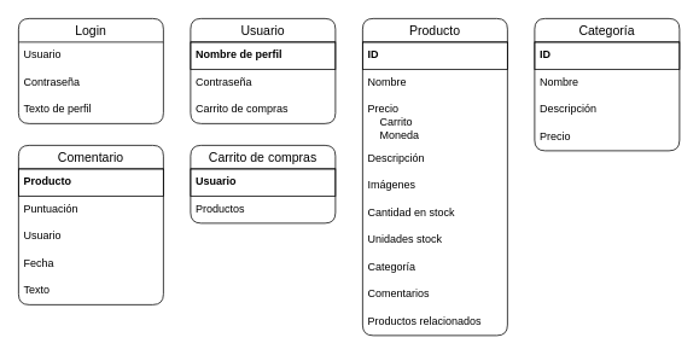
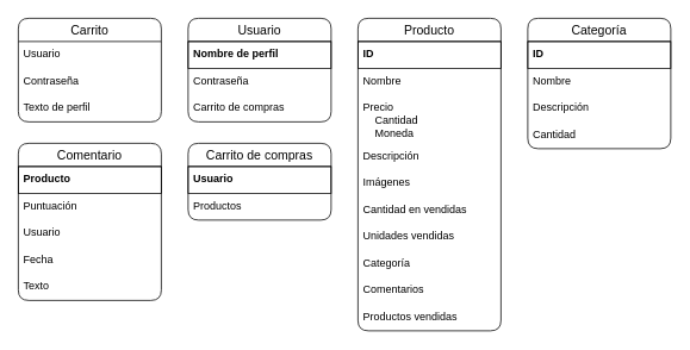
- <mxCell id="2" value="Login" style="swimlane;fontStyle=0;childLayout=stackLayout;horizontal=1;startSize=26;horizontalStack=0;resizeParent=1;resizeParentMax=0;resizeLast=0;collapsible=1;marginBottom=0;align=center;fontSize=14;rounded=1;" vertex="1" parent="1"><mxGeometry x="20" y="20" width="160" height="116" as="geometry" /></mxCell>
+ <mxCell id="2" value="Carrito" style="swimlane;fontStyle=0;childLayout=stackLayout;horizontal=1;startSize=26;horizontalStack=0;resizeParent=1;resizeParentMax=0;resizeLast=0;collapsible=1;marginBottom=0;align=center;fontSize=14;rounded=1;" vertex="1" parent="1"><mxGeometry x="20" y="20" width="160" height="116" as="geometry" /></mxCell>
- <mxCell id="13" value="Precio&#10;    Carrito&#10;    Moneda&#10;" style="text;strokeColor=none;fillColor=none;spacingLeft=4;spacingRight=4;overflow=hidden;rotatable=0;points=[[0,0.5],[1,0.5]];portConstraint=eastwest;fontSize=12;rounded=1;resizeWidth=0;whiteSpace=wrap;labelBorderColor=none;" vertex="1" parent="10"><mxGeometry y="86" width="160" height="54" as="geometry" /></mxCell>
+ <mxCell id="13" value="Precio&#10;    Cantidad&#10;    Moneda&#10;" style="text;strokeColor=none;fillColor=none;spacingLeft=4;spacingRight=4;overflow=hidden;rotatable=0;points=[[0,0.5],[1,0.5]];portConstraint=eastwest;fontSize=12;rounded=1;resizeWidth=0;whiteSpace=wrap;labelBorderColor=none;" vertex="1" parent="10"><mxGeometry y="86" width="160" height="54" as="geometry" /></mxCell>
- <mxCell id="25" value="Precio" style="text;strokeColor=none;fillColor=none;spacingLeft=4;spacingRight=4;overflow=hidden;rotatable=0;points=[[0,0.5],[1,0.5]];portConstraint=eastwest;fontSize=12;rounded=1;labelBackgroundColor=none;labelBorderColor=none;" vertex="1" parent="21"><mxGeometry y="116" width="160" height="30" as="geometry" /></mxCell>
+ <mxCell id="25" value="Cantidad" style="text;strokeColor=none;fillColor=none;spacingLeft=4;spacingRight=4;overflow=hidden;rotatable=0;points=[[0,0.5],[1,0.5]];portConstraint=eastwest;fontSize=12;rounded=1;labelBackgroundColor=none;labelBorderColor=none;" vertex="1" parent="21"><mxGeometry y="116" width="160" height="30" as="geometry" /></mxCell>
- <mxCell id="16" value="Cantidad en stock&#10;" style="text;strokeColor=none;fillColor=none;spacingLeft=4;spacingRight=4;overflow=hidden;rotatable=0;points=[[0,0.5],[1,0.5]];portConstraint=eastwest;fontSize=12;rounded=1;resizeWidth=0;" vertex="1" parent="10"><mxGeometry y="200" width="160" height="30" as="geometry" /></mxCell>
+ <mxCell id="16" value="Cantidad en vendidas&#10;" style="text;strokeColor=none;fillColor=none;spacingLeft=4;spacingRight=4;overflow=hidden;rotatable=0;points=[[0,0.5],[1,0.5]];portConstraint=eastwest;fontSize=12;rounded=1;resizeWidth=0;" vertex="1" parent="10"><mxGeometry y="200" width="160" height="30" as="geometry" /></mxCell>
- <mxCell id="17" value="Unidades stock" style="text;strokeColor=none;fillColor=none;spacingLeft=4;spacingRight=4;overflow=hidden;rotatable=0;points=[[0,0.5],[1,0.5]];portConstraint=eastwest;fontSize=12;rounded=1;resizeWidth=0;" vertex="1" parent="10"><mxGeometry y="230" width="160" height="30" as="geometry" /></mxCell>
+ <mxCell id="17" value="Unidades vendidas" style="text;strokeColor=none;fillColor=none;spacingLeft=4;spacingRight=4;overflow=hidden;rotatable=0;points=[[0,0.5],[1,0.5]];portConstraint=eastwest;fontSize=12;rounded=1;resizeWidth=0;" vertex="1" parent="10"><mxGeometry y="230" width="160" height="30" as="geometry" /></mxCell>
- <mxCell id="20" value="Productos relacionados" style="text;strokeColor=none;fillColor=none;spacingLeft=4;spacingRight=4;overflow=hidden;rotatable=0;points=[[0,0.5],[1,0.5]];portConstraint=eastwest;fontSize=12;rounded=1;resizeWidth=0;" vertex="1" parent="10"><mxGeometry y="320" width="160" height="30" as="geometry" /></mxCell>
+ <mxCell id="20" value="Productos vendidas" style="text;strokeColor=none;fillColor=none;spacingLeft=4;spacingRight=4;overflow=hidden;rotatable=0;points=[[0,0.5],[1,0.5]];portConstraint=eastwest;fontSize=12;rounded=1;resizeWidth=0;" vertex="1" parent="10"><mxGeometry y="320" width="160" height="30" as="geometry" /></mxCell>
